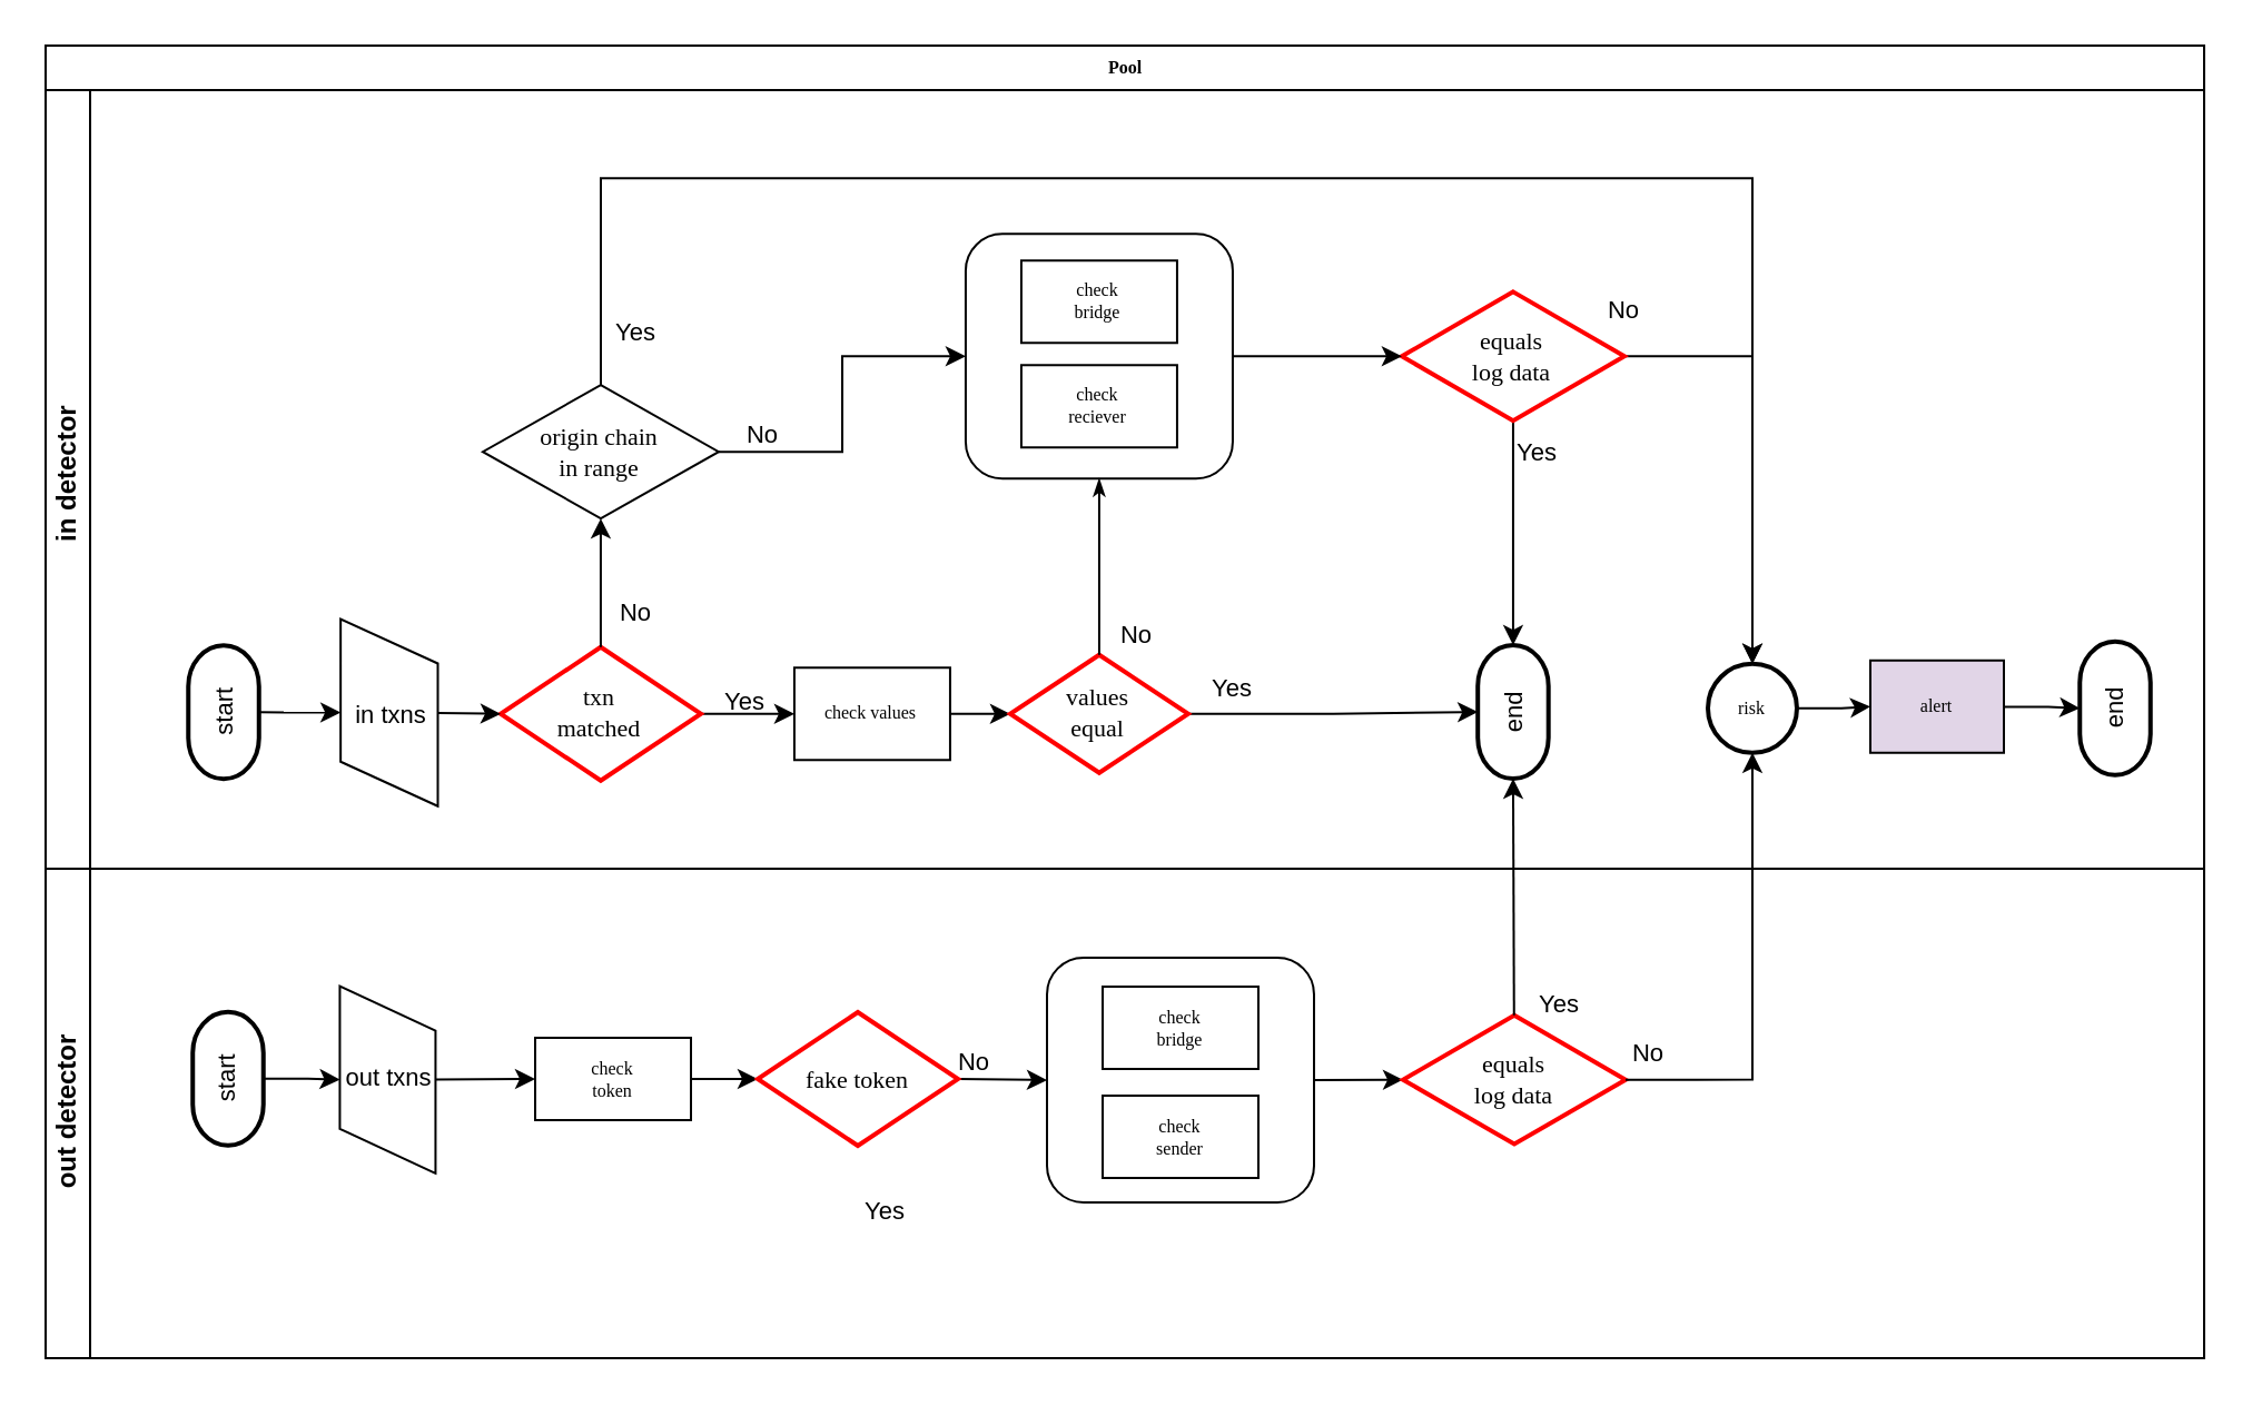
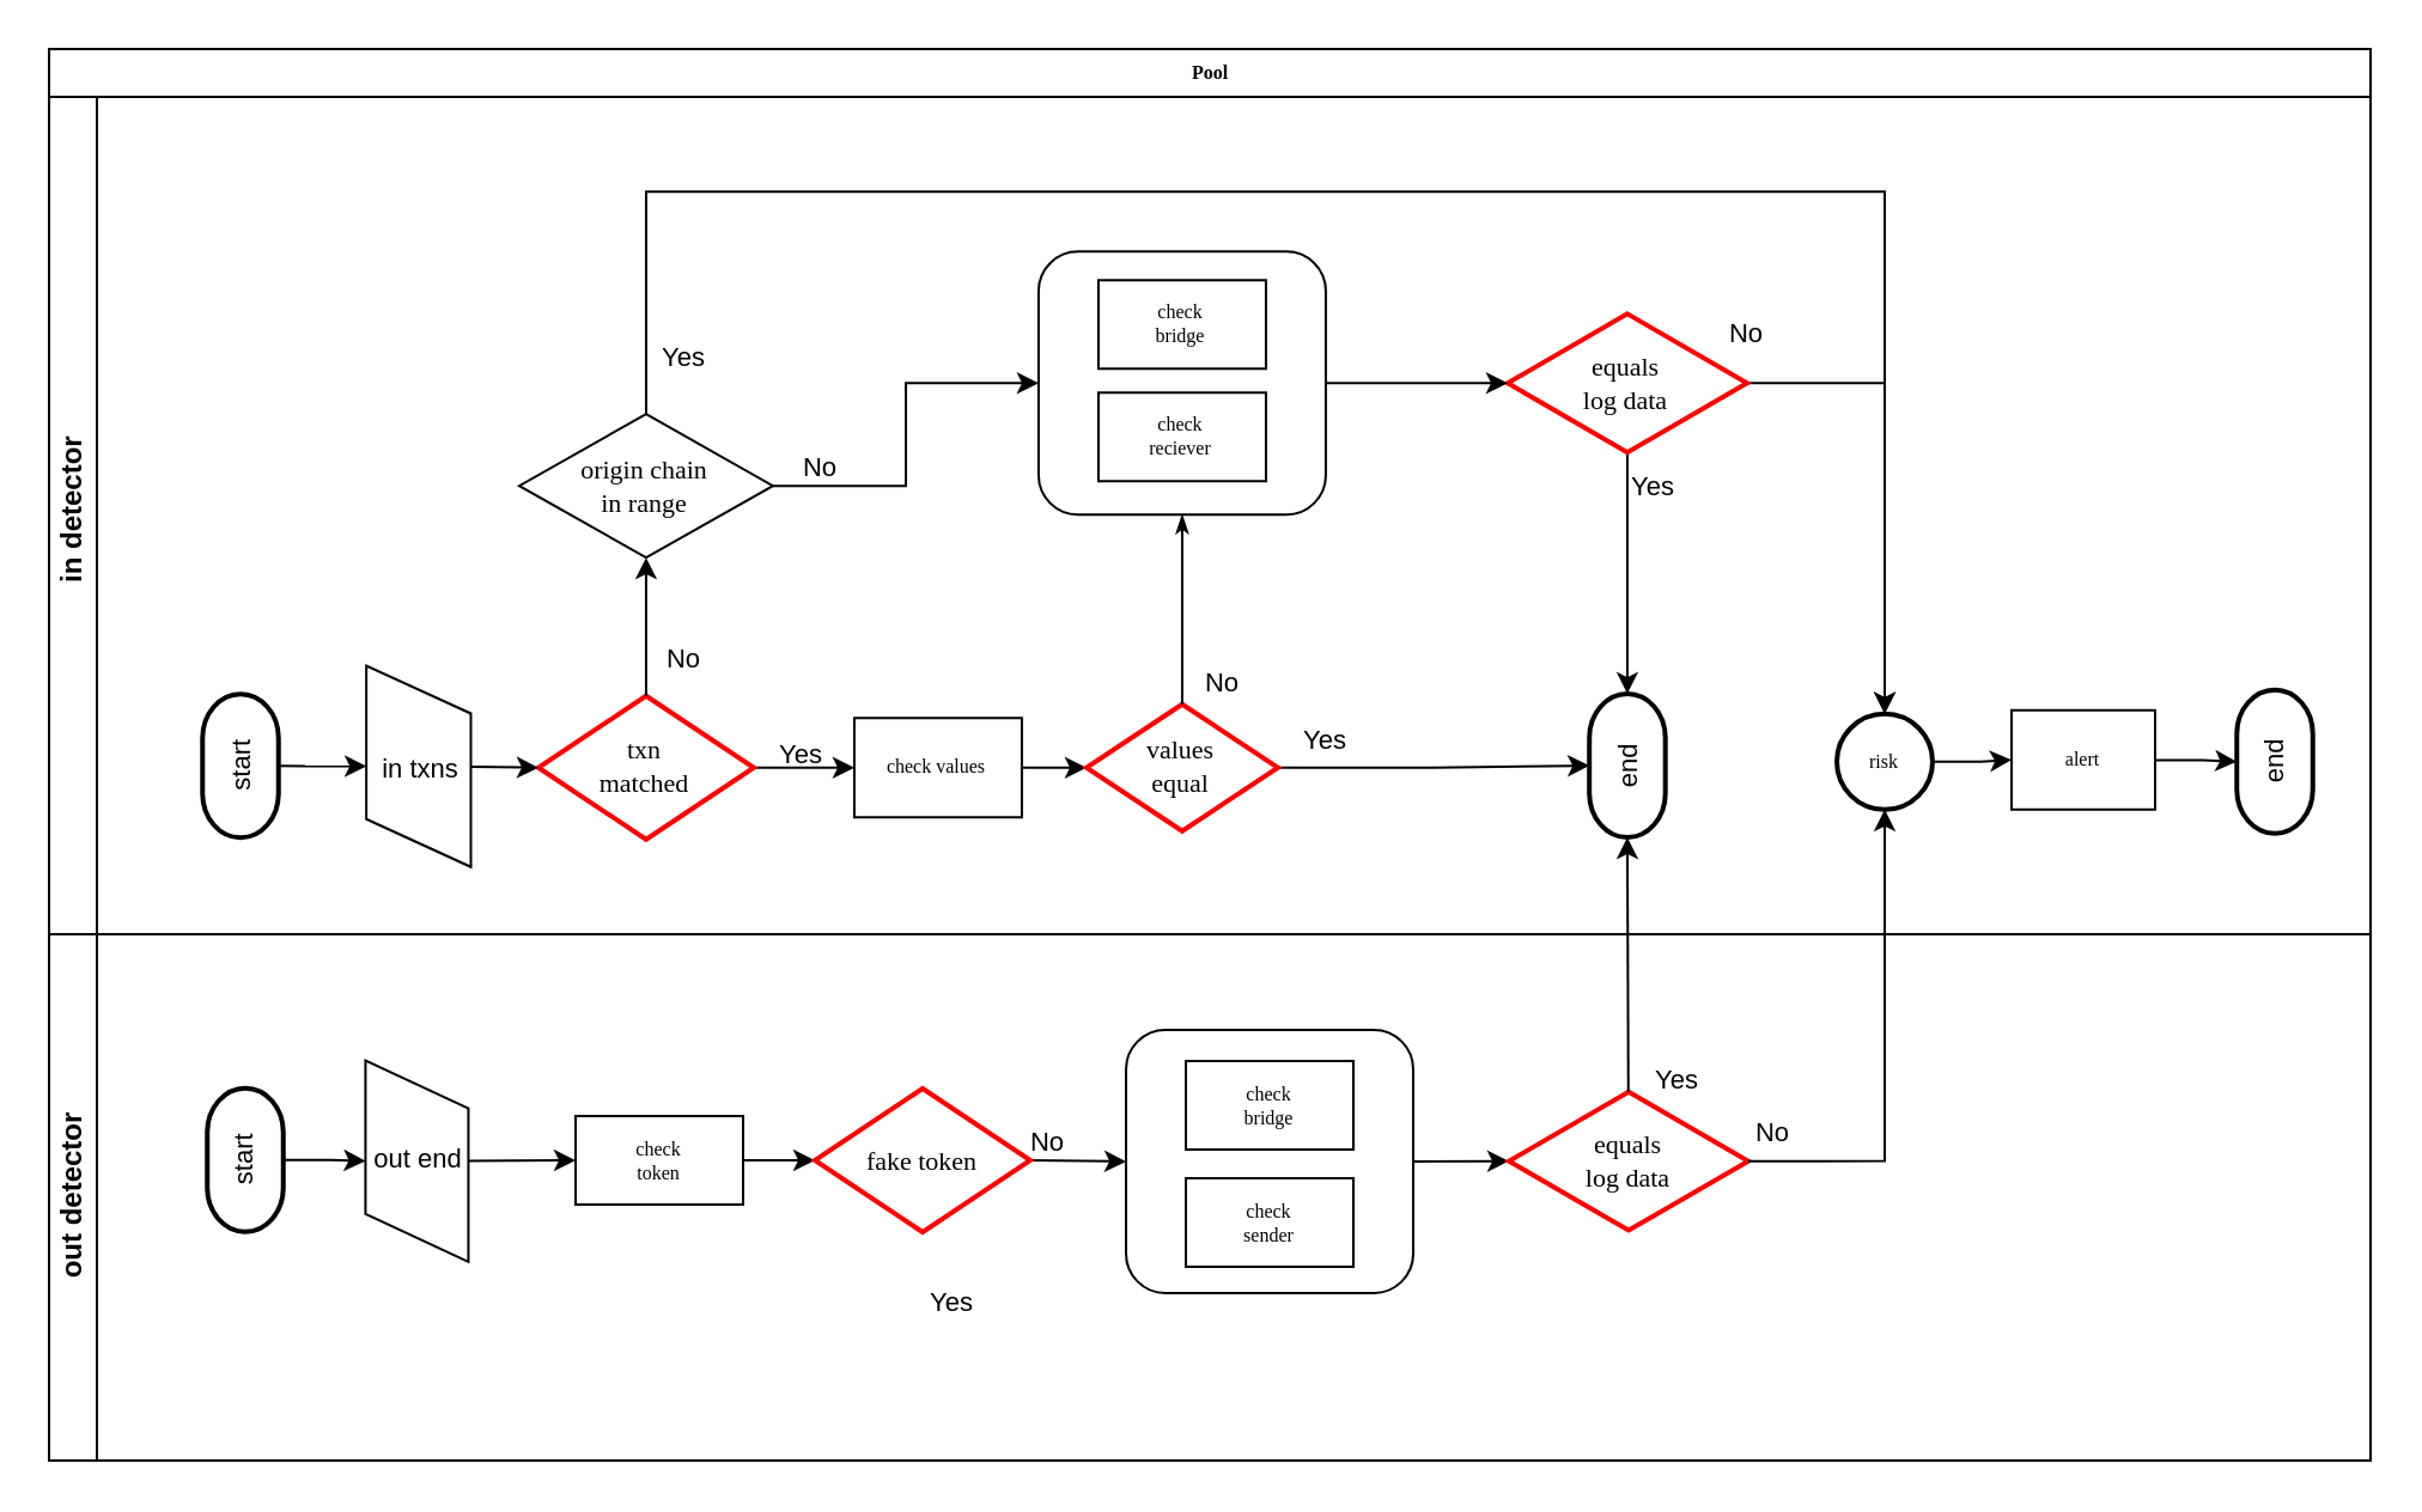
- <mxCell id="39" value="alert" style="whiteSpace=wrap;html=1;fontSize=8;fontFamily=Verdana;strokeWidth=1;rounded=1;shadow=0;labelBackgroundColor=none;arcSize=0;fillColor=#e1d5e7;" vertex="1" parent="3"><mxGeometry x="820" y="256.38" width="60" height="41.5" as="geometry" /></mxCell>
+ <mxCell id="39" value="alert" style="whiteSpace=wrap;html=1;fontSize=8;fontFamily=Verdana;strokeWidth=1;rounded=1;shadow=0;labelBackgroundColor=none;arcSize=0;" vertex="1" parent="3"><mxGeometry x="820" y="256.38" width="60" height="41.5" as="geometry" /></mxCell>
- <mxCell id="52" value="out txns" style="text;html=1;align=center;verticalAlign=middle;resizable=0;points=[];autosize=1;strokeColor=none;fillColor=none;fontSize=11;" vertex="1" parent="41"><mxGeometry x="118.73" y="78.5" width="70" height="30" as="geometry" /></mxCell>
+ <mxCell id="52" value="out end" style="text;html=1;align=center;verticalAlign=middle;resizable=0;points=[];autosize=1;strokeColor=none;fillColor=none;fontSize=11;" vertex="1" parent="41"><mxGeometry x="118.73" y="78.5" width="70" height="30" as="geometry" /></mxCell>
